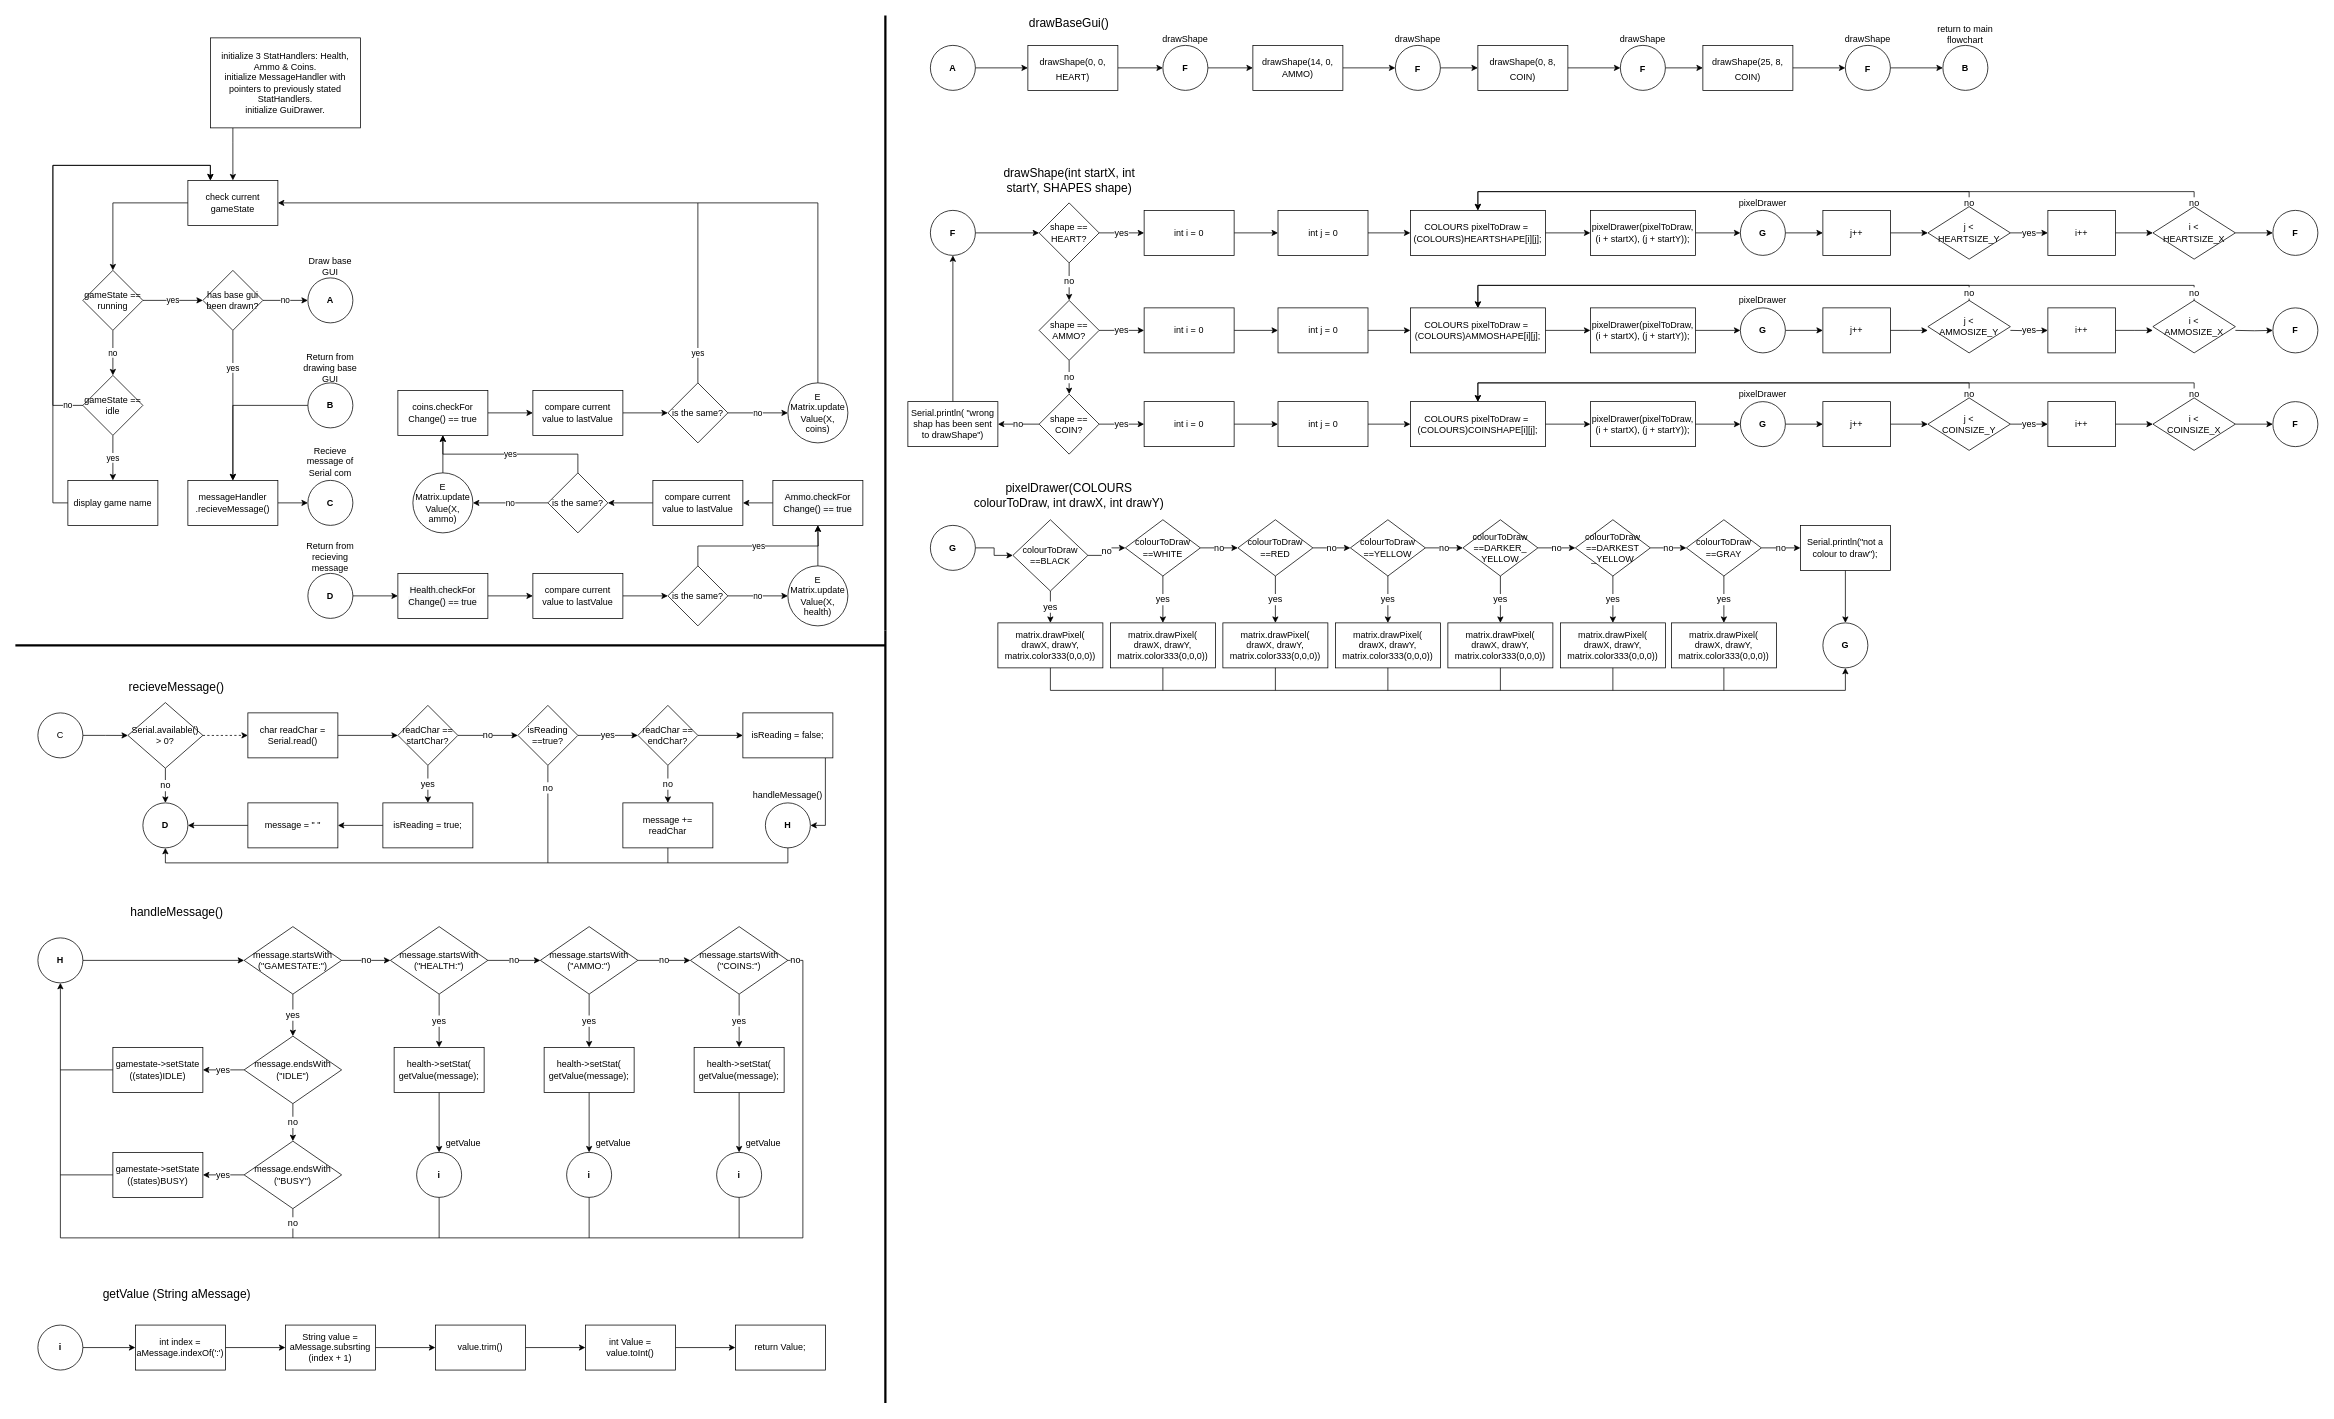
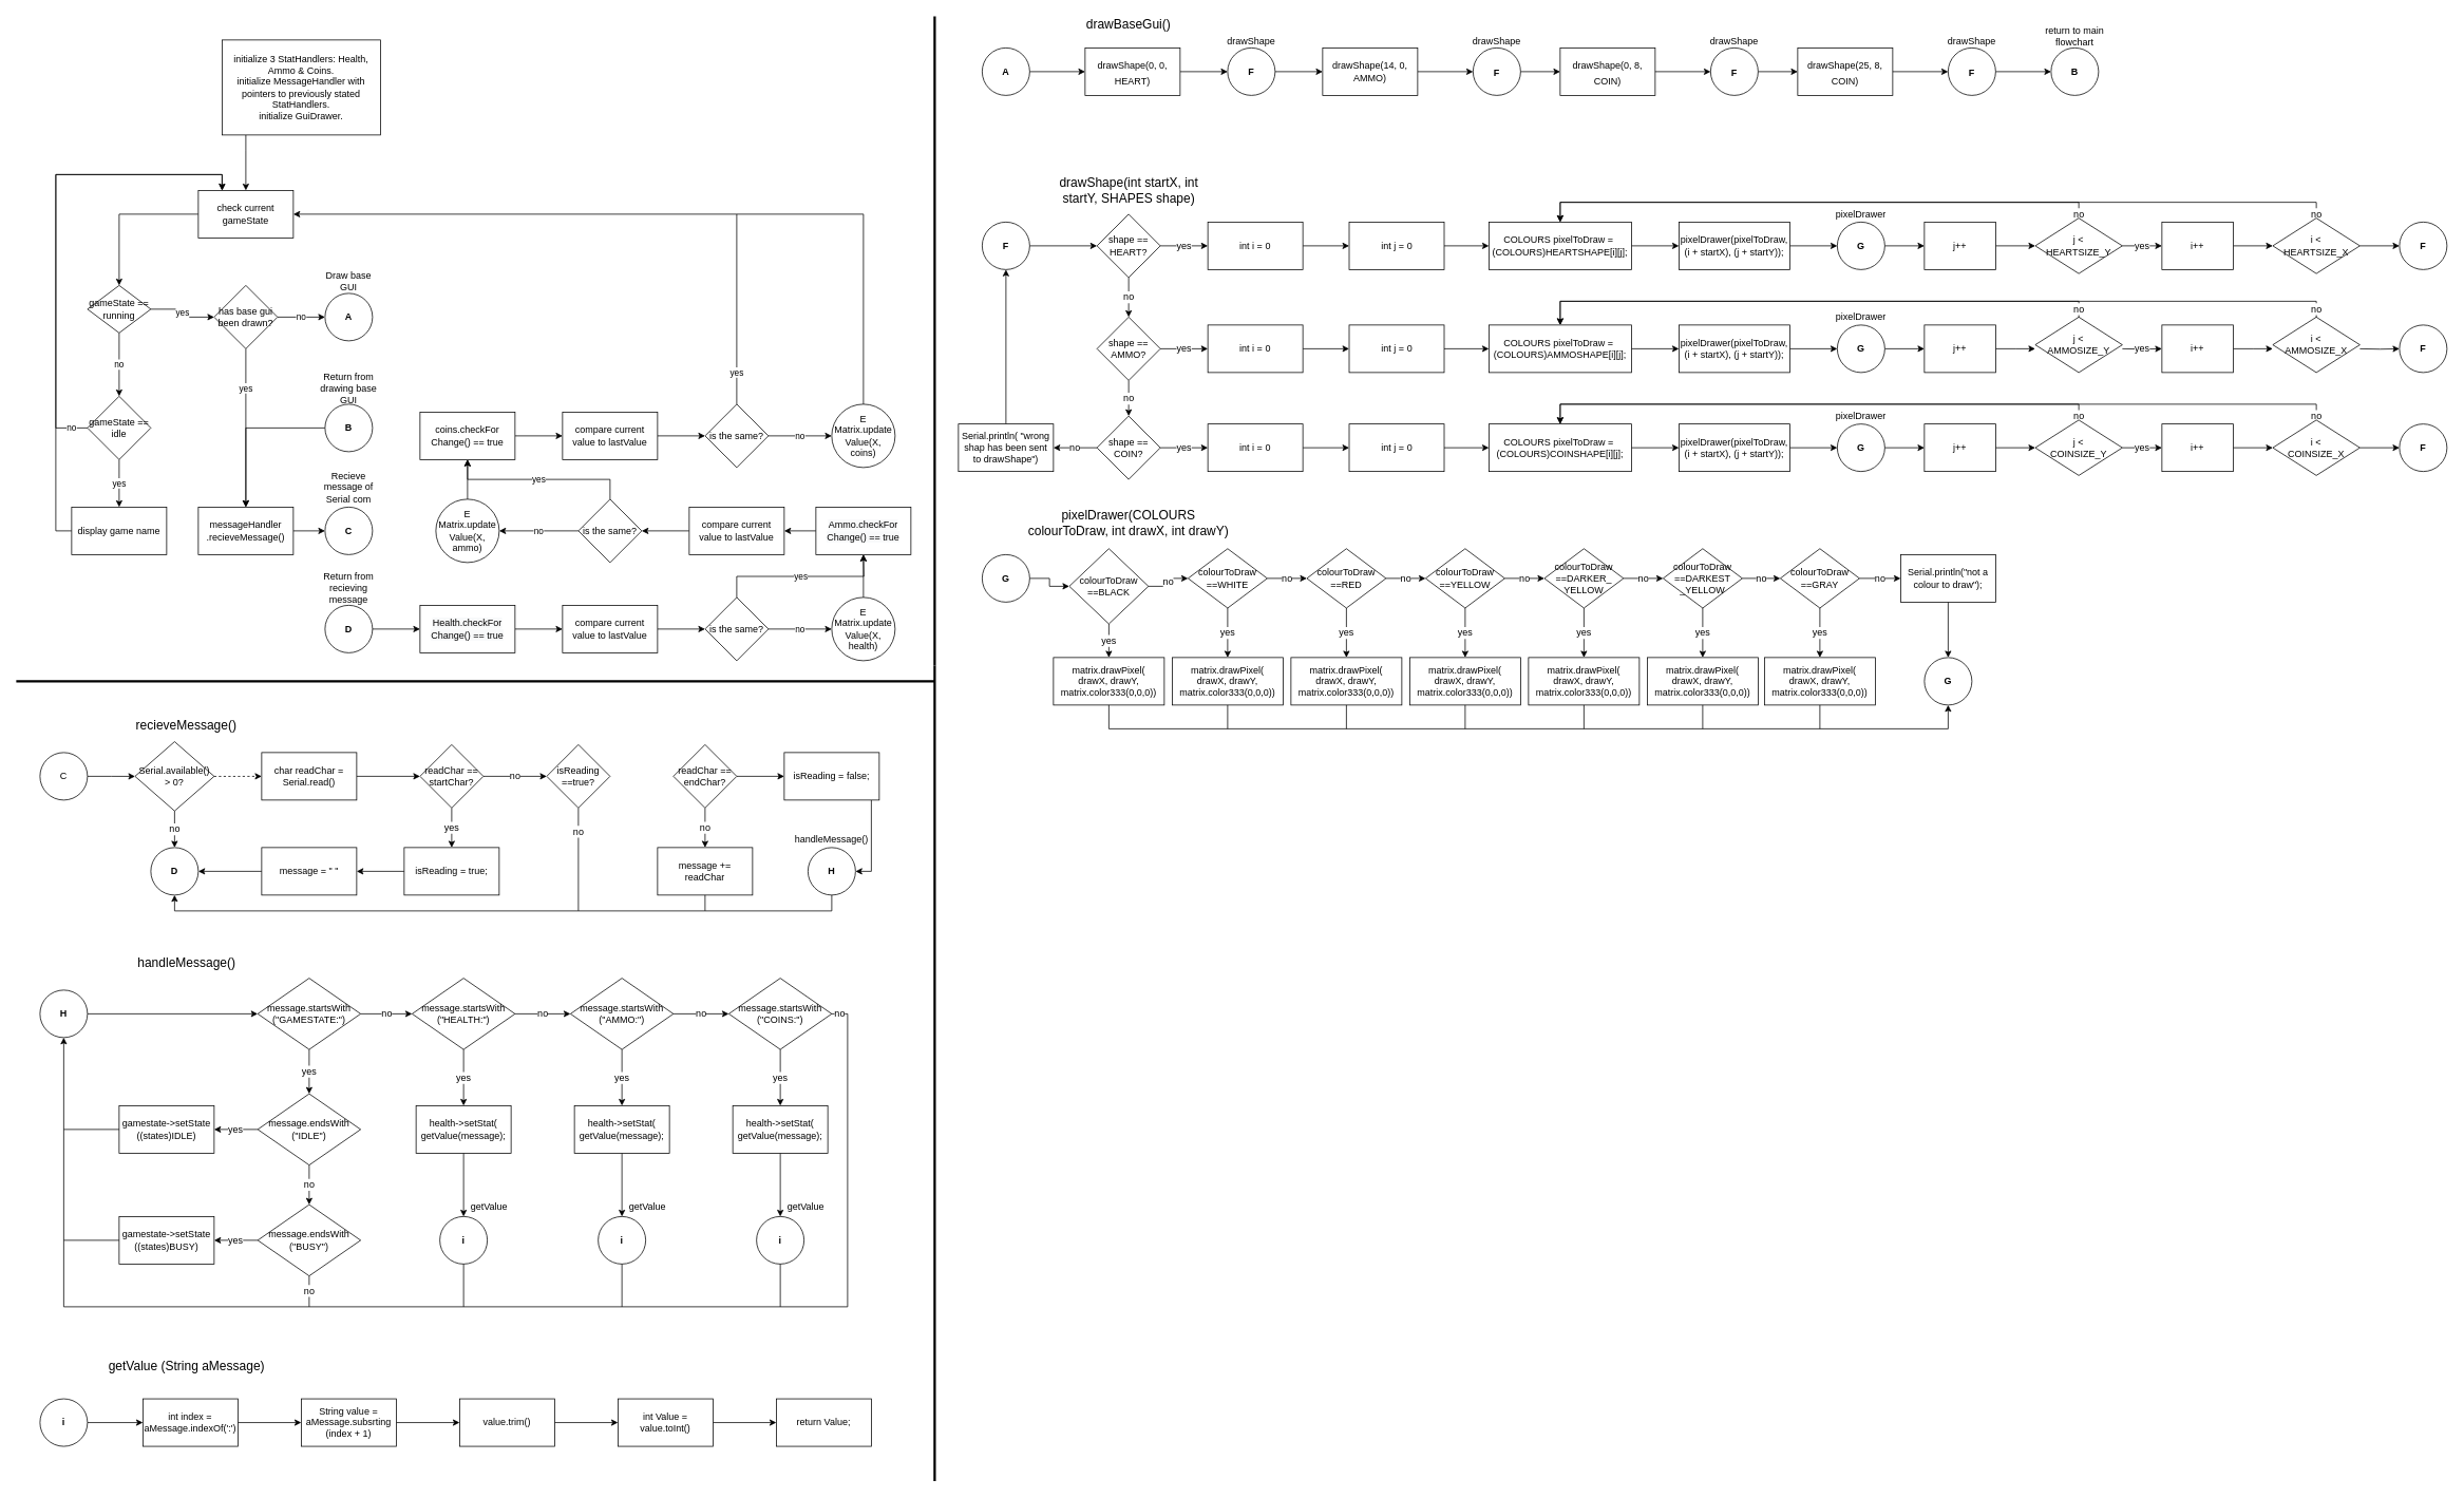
- <mxCell id="8" value="gameState == running" style="rhombus;whiteSpace=wrap;html=1;" parent="1" vertex="1"><mxGeometry x="110" y="360" width="80" height="80" as="geometry" /></mxCell>
+ <mxCell id="8" value="gameState == running" style="rhombus;whiteSpace=wrap;html=1;" parent="1" vertex="1"><mxGeometry x="110" y="360" width="80" height="60" as="geometry" /></mxCell>
- <mxCell id="221" value="yes" style="edgeStyle=orthogonalEdgeStyle;rounded=0;orthogonalLoop=1;jettySize=auto;html=1;strokeWidth=1;fontSize=12;" edge="1" parent="1" source="222" target="225"><mxGeometry relative="1" as="geometry" /></mxCell>
